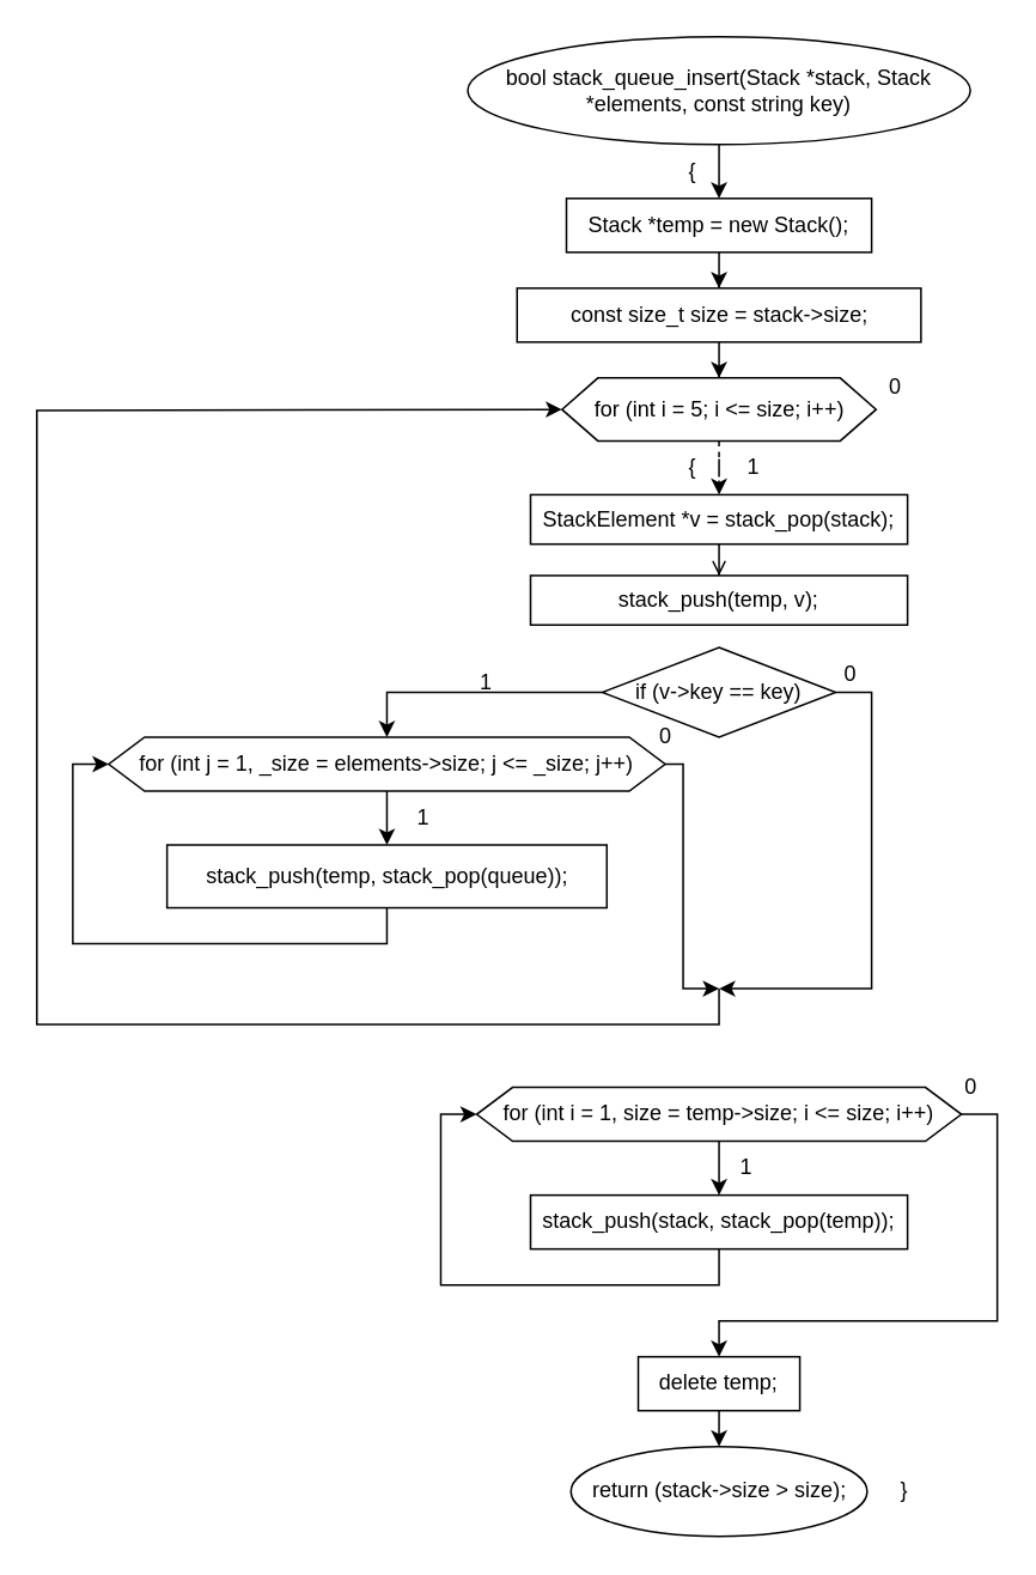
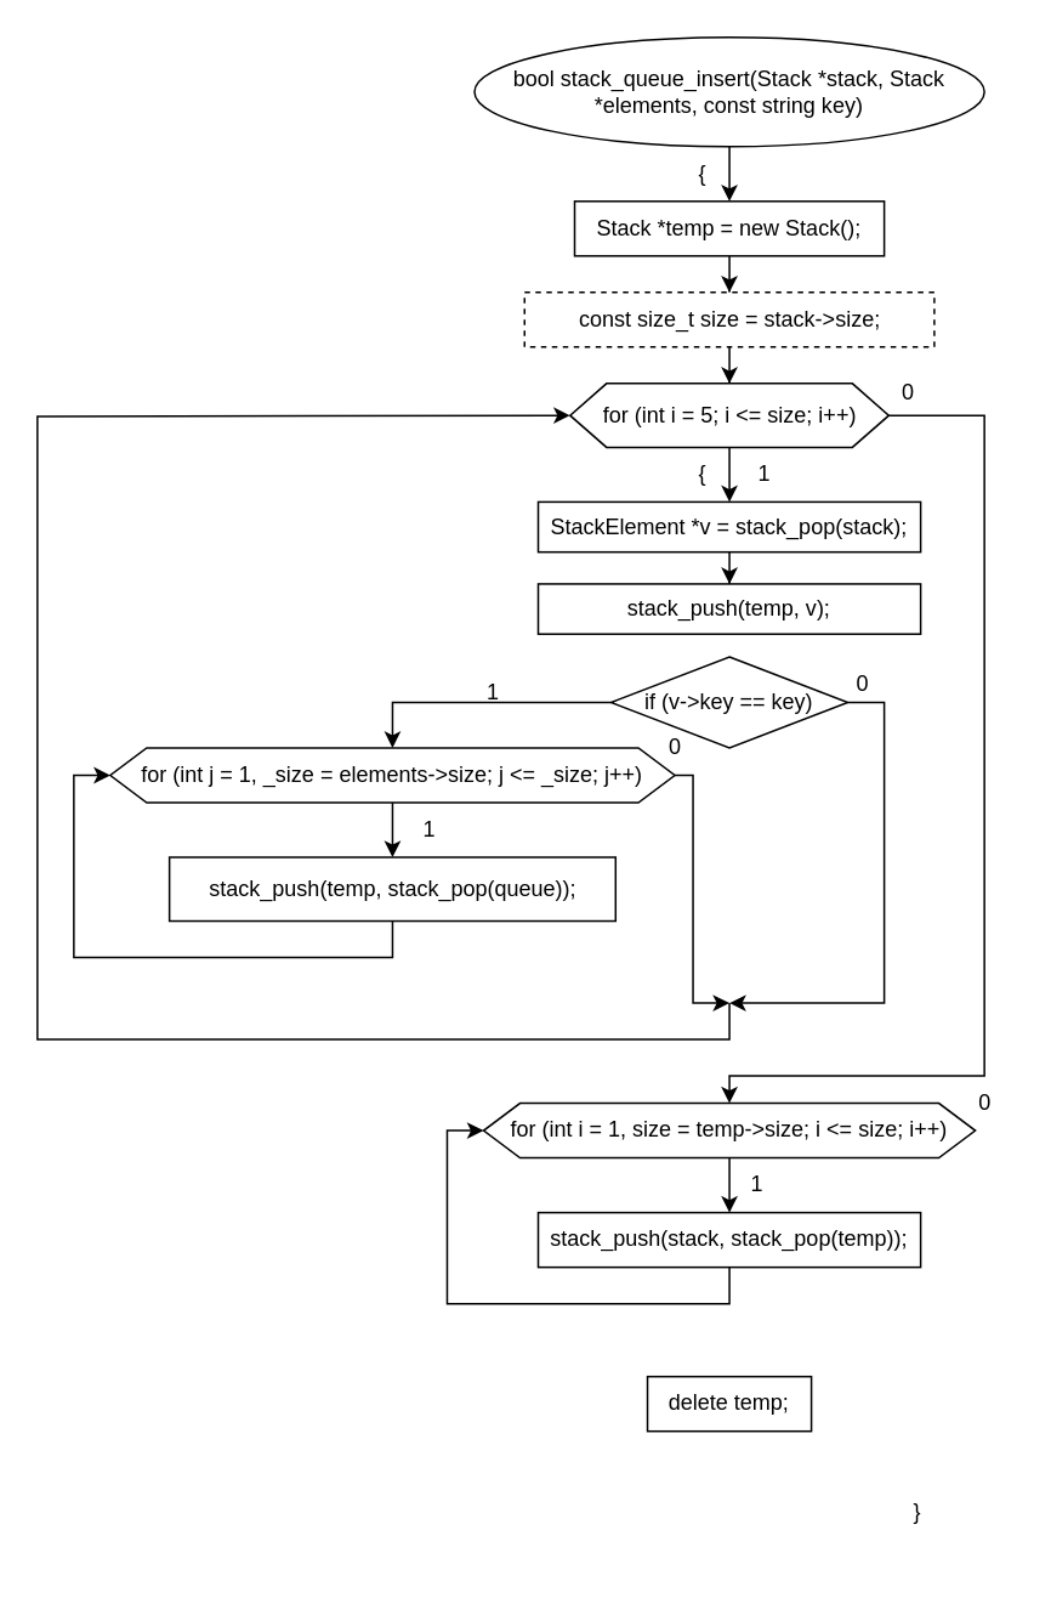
- <mxCell id="8" value="const size_t size = stack-&amp;gt;size;" style="whiteSpace=wrap;html=1;" parent="1" vertex="1"><mxGeometry x="287.5" y="160" width="225" height="30" as="geometry" /></mxCell>
+ <mxCell id="8" value="const size_t size = stack-&amp;gt;size;" style="whiteSpace=wrap;html=1;dashed=1;" parent="1" vertex="1"><mxGeometry x="287.5" y="160" width="225" height="30" as="geometry" /></mxCell>
- <mxCell id="9" value="" style="edgeStyle=orthogonalEdgeStyle;rounded=0;orthogonalLoop=1;jettySize=auto;html=1;dashed=1;" parent="1" source="11" target="24" edge="1"><mxGeometry relative="1" as="geometry" /></mxCell>
+ <mxCell id="9" value="" style="edgeStyle=orthogonalEdgeStyle;rounded=0;orthogonalLoop=1;jettySize=auto;html=1;" parent="1" source="11" target="24" edge="1"><mxGeometry relative="1" as="geometry" /></mxCell>
- <mxCell id="23" value="" style="edgeStyle=orthogonalEdgeStyle;rounded=0;orthogonalLoop=1;jettySize=auto;html=1;endArrow=open;" parent="1" source="24" target="26" edge="1"><mxGeometry relative="1" as="geometry" /></mxCell>
+ <mxCell id="23" value="" style="edgeStyle=orthogonalEdgeStyle;rounded=0;orthogonalLoop=1;jettySize=auto;html=1;" parent="1" source="24" target="26" edge="1"><mxGeometry relative="1" as="geometry" /></mxCell>
+ <mxCell id="10" style="edgeStyle=orthogonalEdgeStyle;rounded=0;orthogonalLoop=1;jettySize=auto;html=1;exitX=1;exitY=0.5;exitDx=0;exitDy=0;entryX=0.5;entryY=0;entryDx=0;entryDy=0;" parent="1" source="11" target="14" edge="1"><mxGeometry relative="1" as="geometry"><Array as="points"><mxPoint x="540" y="228" /><mxPoint x="540" y="590" /><mxPoint x="400" y="590" /></Array></mxGeometry></mxCell>
- <mxCell id="13" style="edgeStyle=orthogonalEdgeStyle;rounded=0;orthogonalLoop=1;jettySize=auto;html=1;exitX=1;exitY=0.5;exitDx=0;exitDy=0;entryX=0.5;entryY=0;entryDx=0;entryDy=0;" parent="1" source="14" target="19" edge="1"><mxGeometry relative="1" as="geometry"><Array as="points"><mxPoint x="555" y="620" /><mxPoint x="555" y="735" /><mxPoint x="400" y="735" /></Array></mxGeometry></mxCell>
- <mxCell id="18" style="edgeStyle=orthogonalEdgeStyle;rounded=0;orthogonalLoop=1;jettySize=auto;html=1;exitX=0.5;exitY=1;exitDx=0;exitDy=0;entryX=0.5;entryY=0;entryDx=0;entryDy=0;" parent="1" source="19" target="21" edge="1"><mxGeometry relative="1" as="geometry" /></mxCell>
- <mxCell id="21" value="&lt;div&gt;return (stack-&amp;gt;size &amp;gt; size);&lt;/div&gt;" style="ellipse;whiteSpace=wrap;html=1;" parent="1" vertex="1"><mxGeometry x="317.5" y="805" width="165" height="50" as="geometry" /></mxCell>
